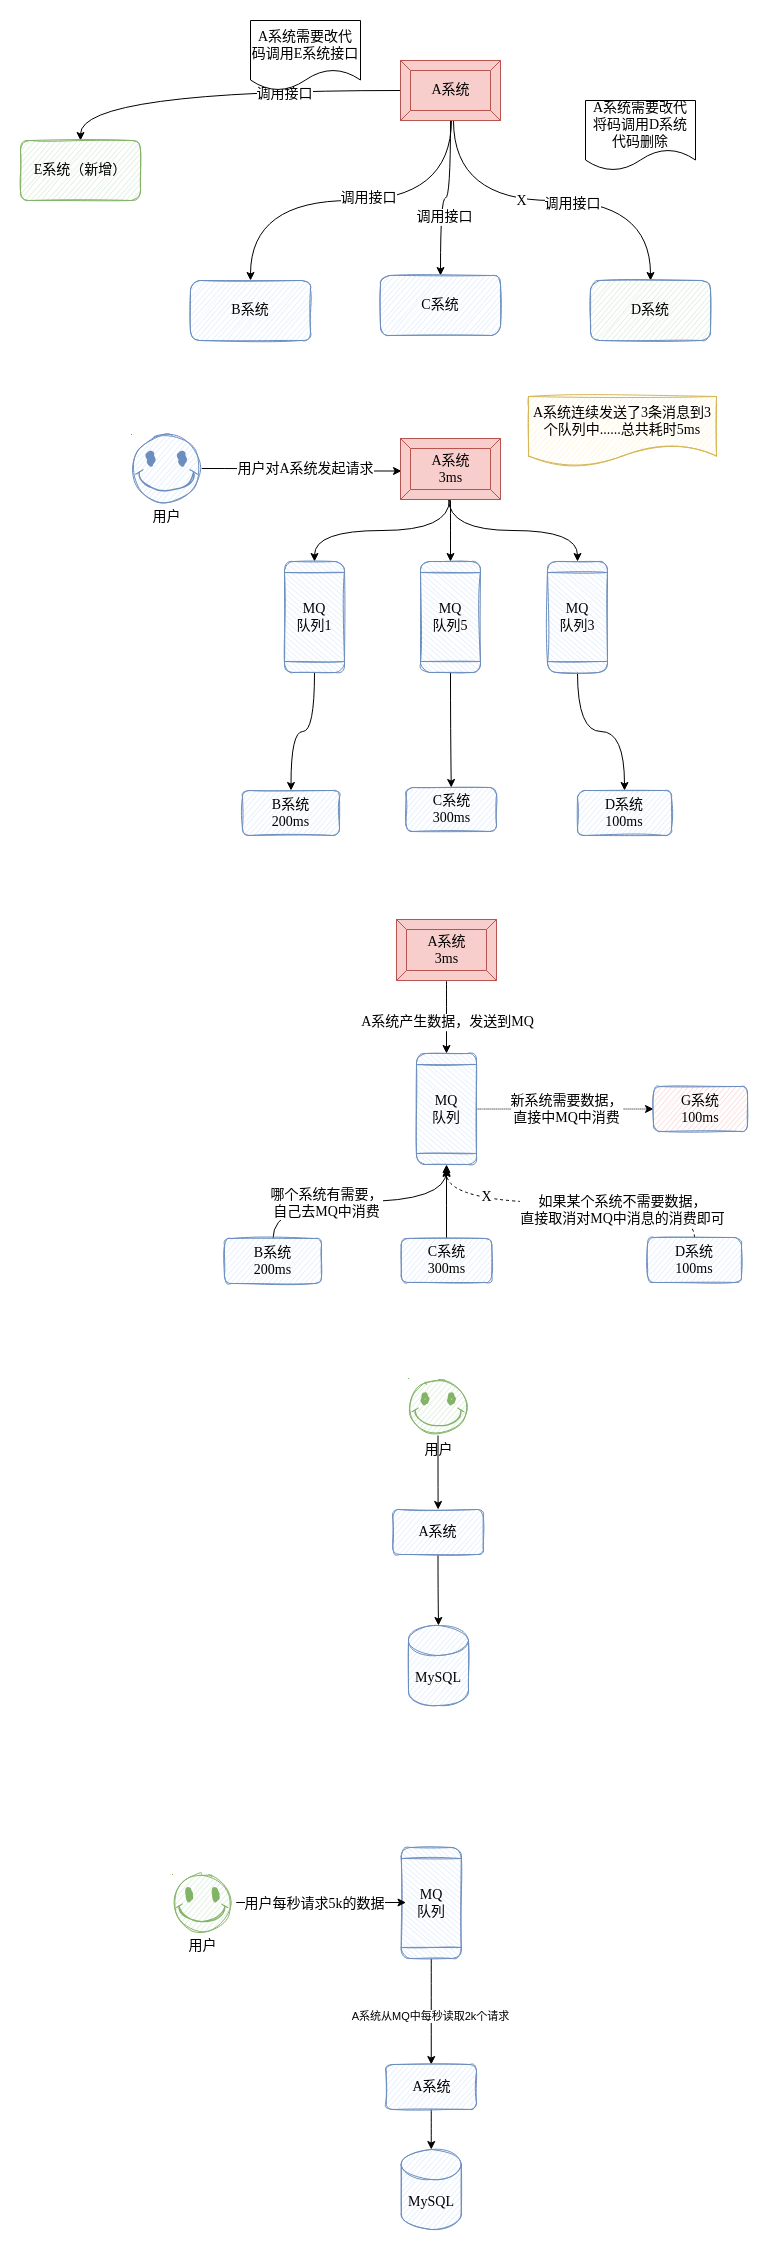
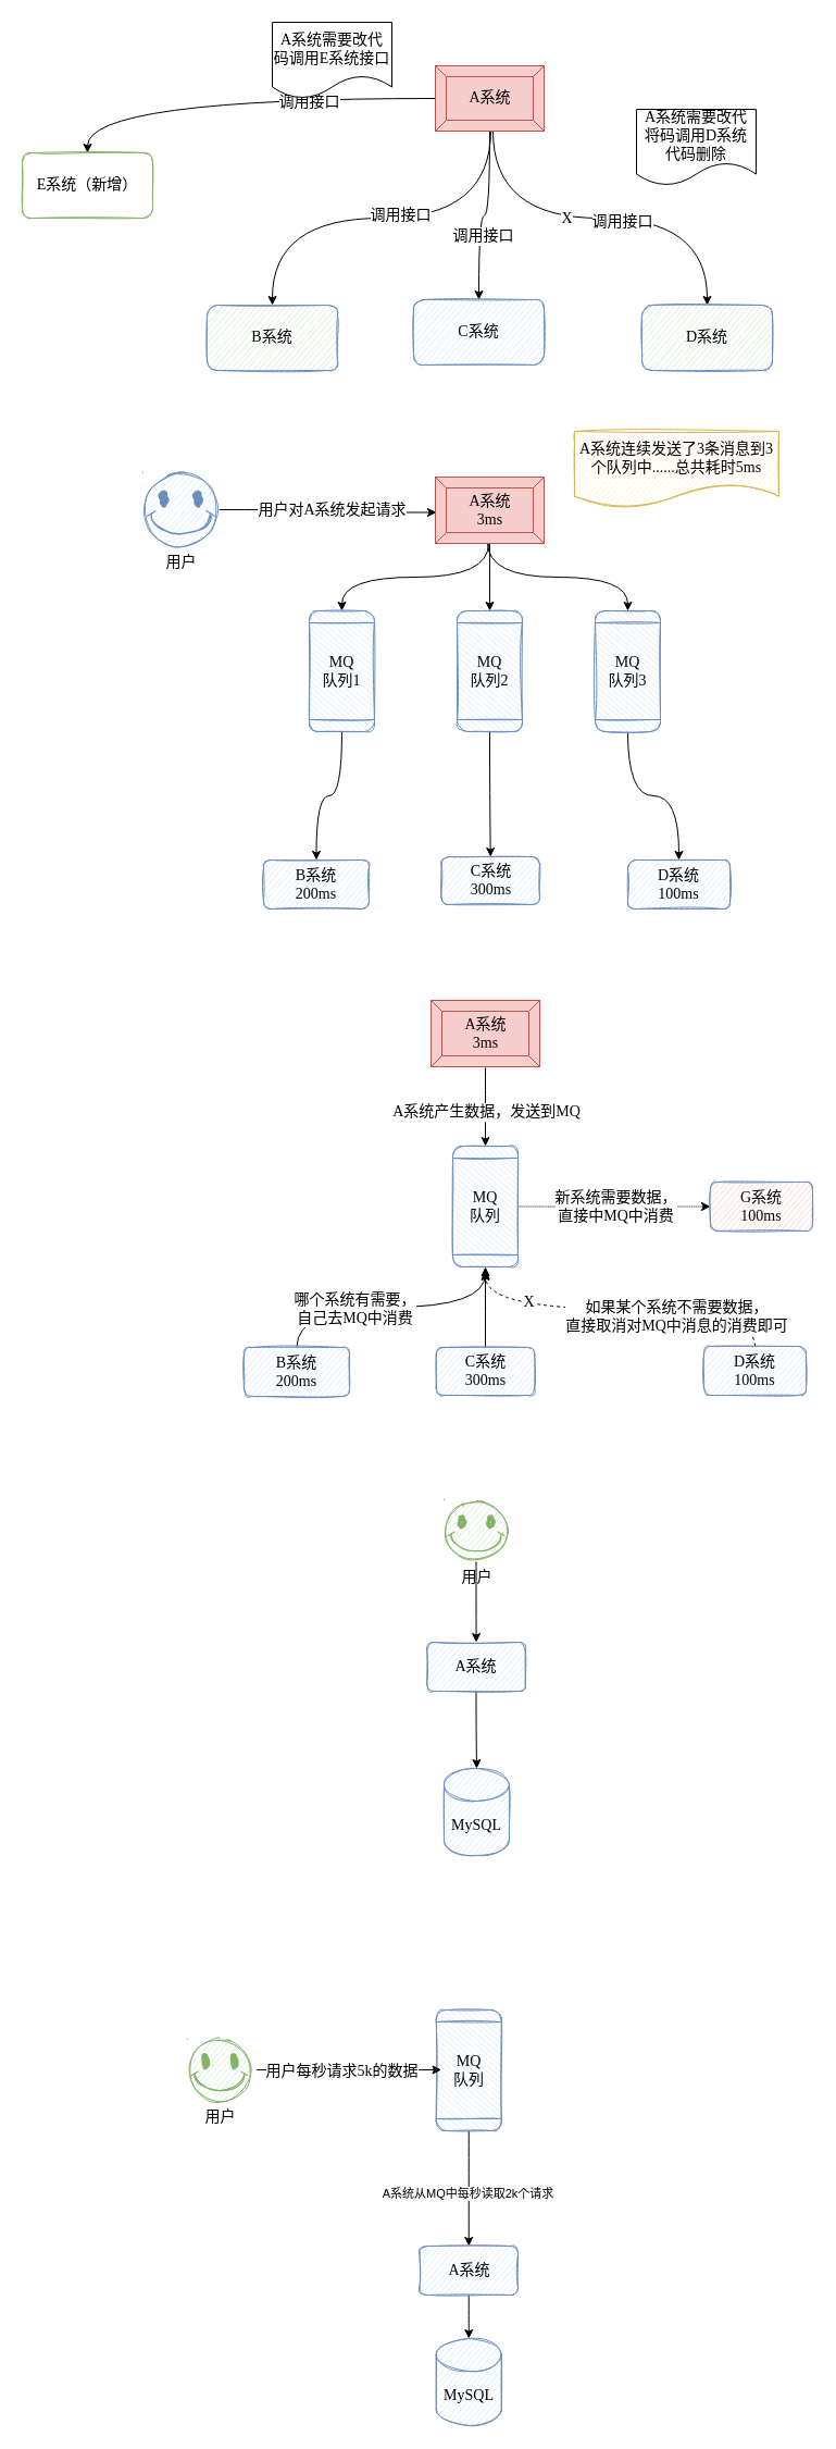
- <mxCell id="15" value="E系统（新增）" style="rounded=1;whiteSpace=wrap;html=1;fontFamily=Comic Sans MS;fontSize=14;fillColor=#d5e8d4;strokeColor=#82b366;sketch=1;" parent="1" vertex="1"><mxGeometry x="20" y="140" width="120" height="60" as="geometry" /></mxCell>
+ <mxCell id="15" value="E系统（新增）" style="rounded=1;whiteSpace=wrap;html=1;fontFamily=Comic Sans MS;fontSize=14;fillColor=#ffffff;strokeColor=#82b366;sketch=1;" parent="1" vertex="1"><mxGeometry x="20" y="140" width="120" height="60" as="geometry" /></mxCell>
- <mxCell id="12" value="B系统" style="rounded=1;whiteSpace=wrap;html=1;fontFamily=Comic Sans MS;fontSize=14;fillColor=#dae8fc;strokeColor=#6c8ebf;sketch=1;" parent="1" vertex="1"><mxGeometry x="190" y="280" width="120" height="60" as="geometry" /></mxCell>
+ <mxCell id="12" value="B系统" style="rounded=1;whiteSpace=wrap;html=1;fontFamily=Comic Sans MS;fontSize=14;fillColor=#d5e8d4;strokeColor=#6c8ebf;sketch=1;" parent="1" vertex="1"><mxGeometry x="190" y="280" width="120" height="60" as="geometry" /></mxCell>
- <mxCell id="31" value="MQ&lt;br&gt;队列5" style="shape=process;whiteSpace=wrap;html=1;backgroundOutline=1;rounded=1;sketch=1;fontFamily=Comic Sans MS;fontSize=14;fontColor=default;strokeColor=#6c8ebf;fillColor=#dae8fc;direction=south;" parent="1" vertex="1"><mxGeometry x="420" y="561" width="60" height="111" as="geometry" /></mxCell>
+ <mxCell id="31" value="MQ&lt;br&gt;队列2" style="shape=process;whiteSpace=wrap;html=1;backgroundOutline=1;rounded=1;sketch=1;fontFamily=Comic Sans MS;fontSize=14;fontColor=default;strokeColor=#6c8ebf;fillColor=#dae8fc;direction=south;" parent="1" vertex="1"><mxGeometry x="420" y="561" width="60" height="111" as="geometry" /></mxCell>
